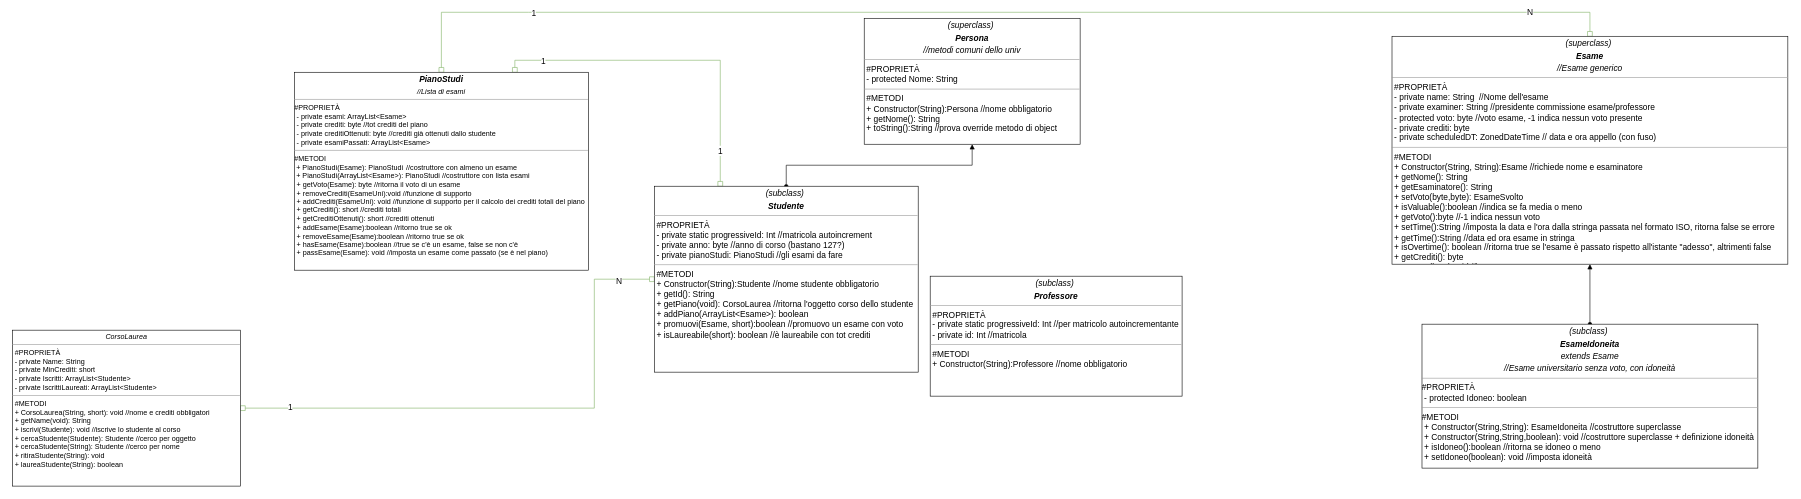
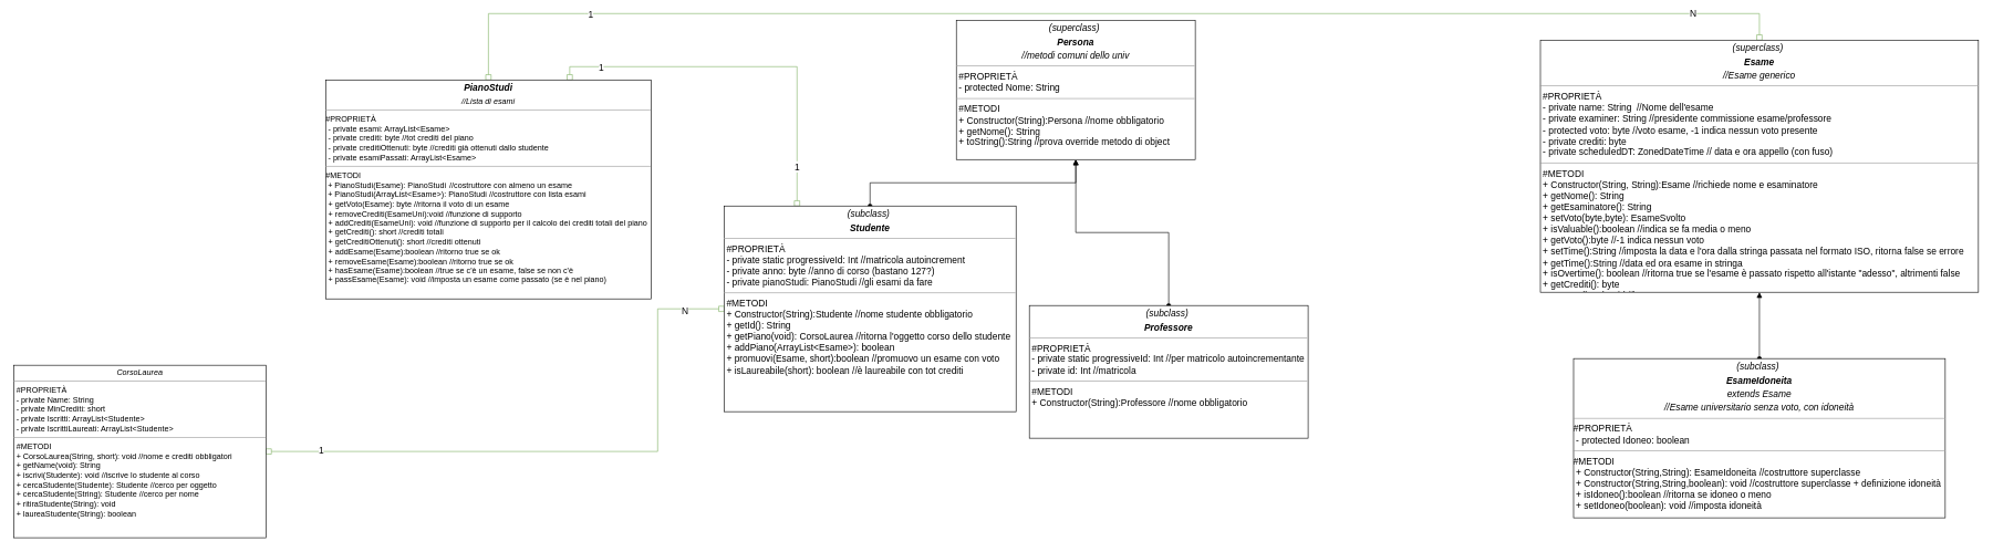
+ <mxCell id="17" style="edgeStyle=orthogonalEdgeStyle;rounded=0;orthogonalLoop=1;jettySize=auto;html=1;exitX=0.5;exitY=1;exitDx=0;exitDy=0;entryX=0.5;entryY=0;entryDx=0;entryDy=0;labelBackgroundColor=default;fontSize=14;fontColor=default;startArrow=block;startFill=1;endArrow=oval;endFill=1;strokeColor=default;" parent="1" source="18" target="20" edge="1"><mxGeometry relative="1" as="geometry" /></mxCell>
